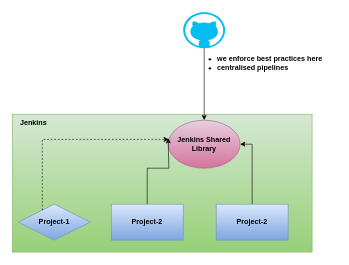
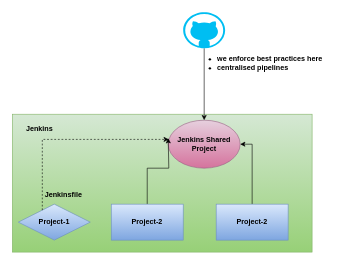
- <mxCell id="7" value="&lt;b&gt;Jenkins&lt;/b&gt;" style="text;html=1;align=center;verticalAlign=middle;resizable=0;points=[];autosize=1;strokeColor=none;fillColor=none;" parent="1" vertex="1"><mxGeometry x="20" y="190" width="70" height="30" as="geometry" /></mxCell>
+ <mxCell id="7" value="&lt;b&gt;Jenkins&lt;/b&gt;" style="text;html=1;align=center;verticalAlign=middle;resizable=0;points=[];autosize=1;strokeColor=none;fillColor=none;" parent="1" vertex="1"><mxGeometry x="30" y="200" width="70" height="30" as="geometry" /></mxCell>
- <mxCell id="4" value="&lt;b&gt;Jenkins Shared Library&lt;/b&gt;" style="ellipse;whiteSpace=wrap;html=1;fillColor=#e6d0de;gradientColor=#d5739d;strokeColor=#996185;" parent="1" vertex="1"><mxGeometry x="280" y="200" width="120" height="80" as="geometry" /></mxCell>
+ <mxCell id="4" value="&lt;b&gt;Jenkins Shared Project&lt;/b&gt;" style="ellipse;whiteSpace=wrap;html=1;fillColor=#e6d0de;gradientColor=#d5739d;strokeColor=#996185;" parent="1" vertex="1"><mxGeometry x="280" y="200" width="120" height="80" as="geometry" /></mxCell>
+ <mxCell id="14" value="&lt;b&gt;Jenkinsfile&lt;/b&gt;" style="text;html=1;align=center;verticalAlign=middle;resizable=0;points=[];autosize=1;strokeColor=none;fillColor=none;" parent="1" vertex="1"><mxGeometry x="60" y="310" width="90" height="30" as="geometry" /></mxCell>
